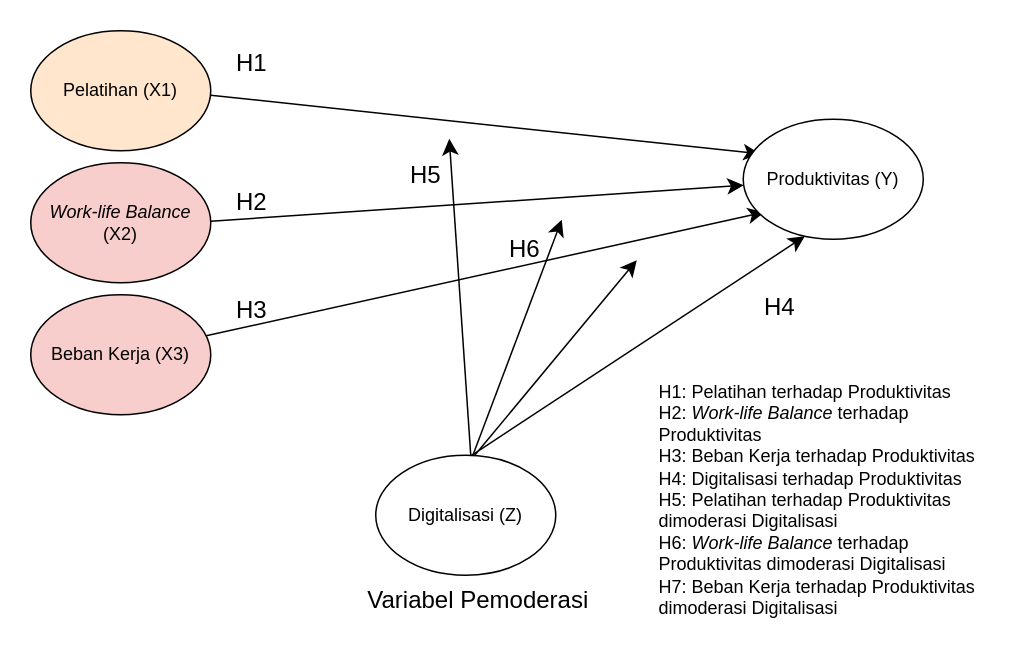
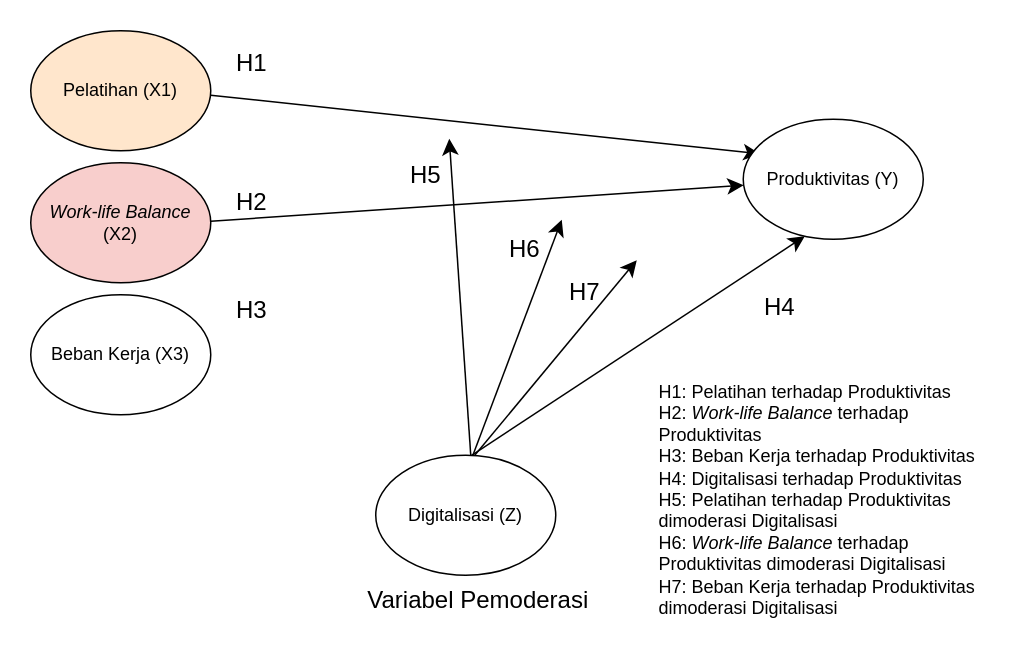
- <mxCell id="3" value="" style="endArrow=classic;html=1;rounded=0;fontSize=12;startSize=8;endSize=8;curved=1;entryX=0.117;entryY=0.775;entryDx=0;entryDy=0;entryPerimeter=0;" parent="1" source="19" target="21" edge="1"><mxGeometry width="50" height="50" relative="1" as="geometry"><mxPoint x="140" y="225" as="sourcePoint" /><mxPoint x="504" y="157" as="targetPoint" /></mxGeometry></mxCell>
+ <mxCell id="16" value="H7" style="text;html=1;align=center;verticalAlign=middle;resizable=0;points=[];autosize=1;strokeColor=none;fillColor=none;fontSize=16;" parent="1" vertex="1"><mxGeometry x="370" y="178.5" width="38" height="31" as="geometry" /></mxCell>
- <mxCell id="19" value="&lt;div&gt;Beban Kerja (X3)&lt;/div&gt;" style="ellipse;whiteSpace=wrap;html=1;fillColor=#f8cecc;" vertex="1" parent="1"><mxGeometry x="20" y="196" width="120" height="80" as="geometry" /></mxCell>
+ <mxCell id="19" value="&lt;div&gt;Beban Kerja (X3)&lt;/div&gt;" style="ellipse;whiteSpace=wrap;html=1;" vertex="1" parent="1"><mxGeometry x="20" y="196" width="120" height="80" as="geometry" /></mxCell>
